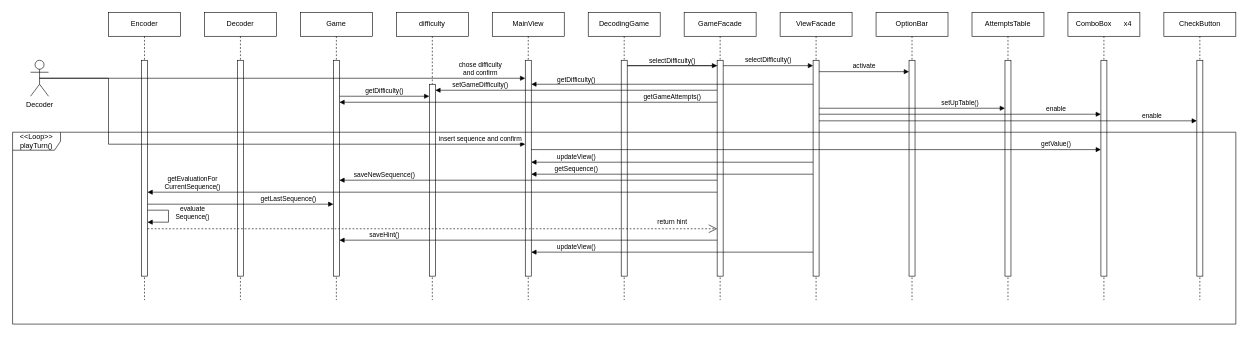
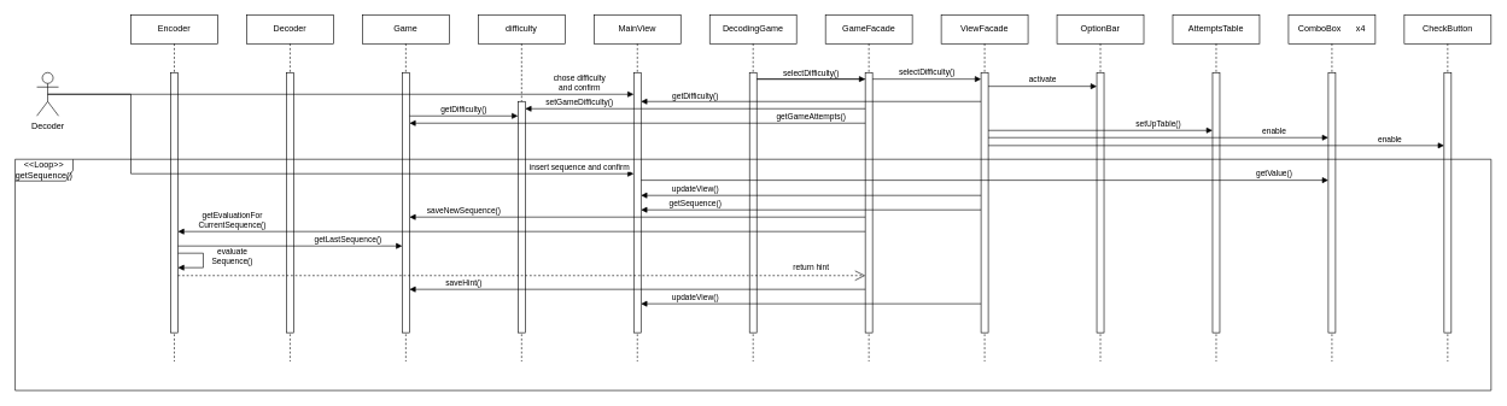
- <mxCell id="39" value="&amp;lt;&amp;lt;Loop&amp;gt;&amp;gt;&lt;br&gt;playTurn()" style="shape=umlFrame;whiteSpace=wrap;html=1;pointerEvents=0;width=80;height=30;" vertex="1" parent="1"><mxGeometry x="20" y="220" width="2040" height="320" as="geometry" /></mxCell>
+ <mxCell id="39" value="&amp;lt;&amp;lt;Loop&amp;gt;&amp;gt;&lt;br&gt;getSequence()" style="shape=umlFrame;whiteSpace=wrap;html=1;pointerEvents=0;width=80;height=30;" vertex="1" parent="1"><mxGeometry x="20" y="220" width="2040" height="320" as="geometry" /></mxCell>
